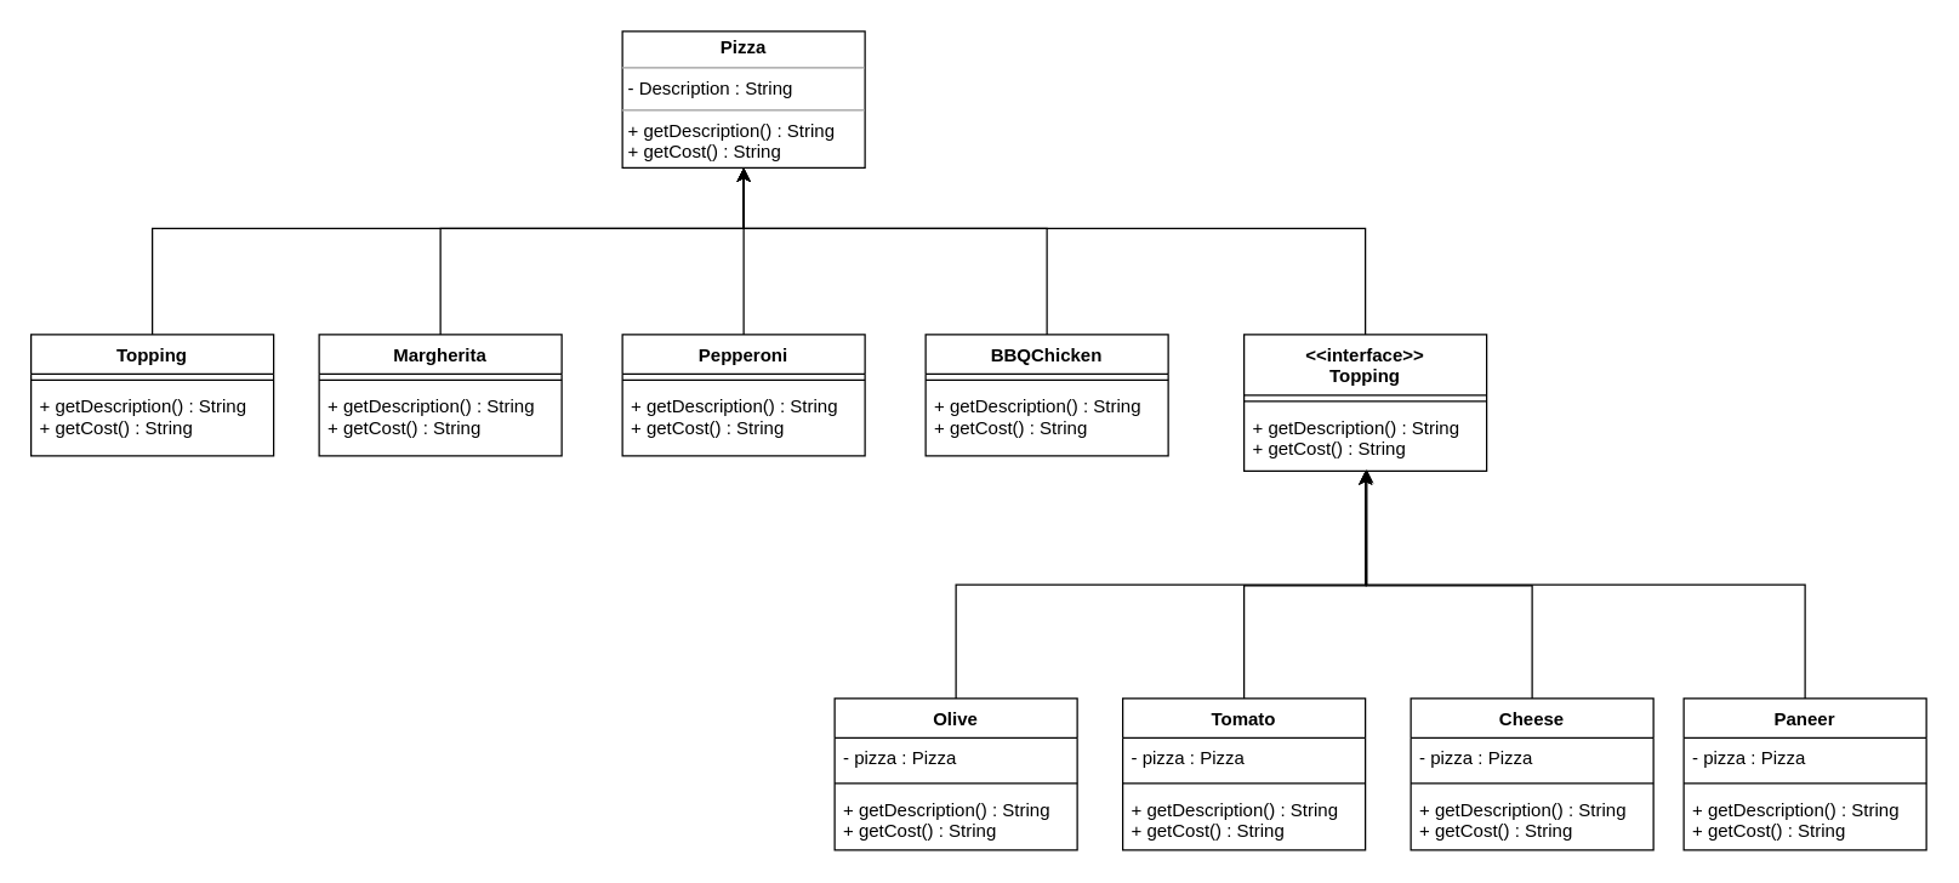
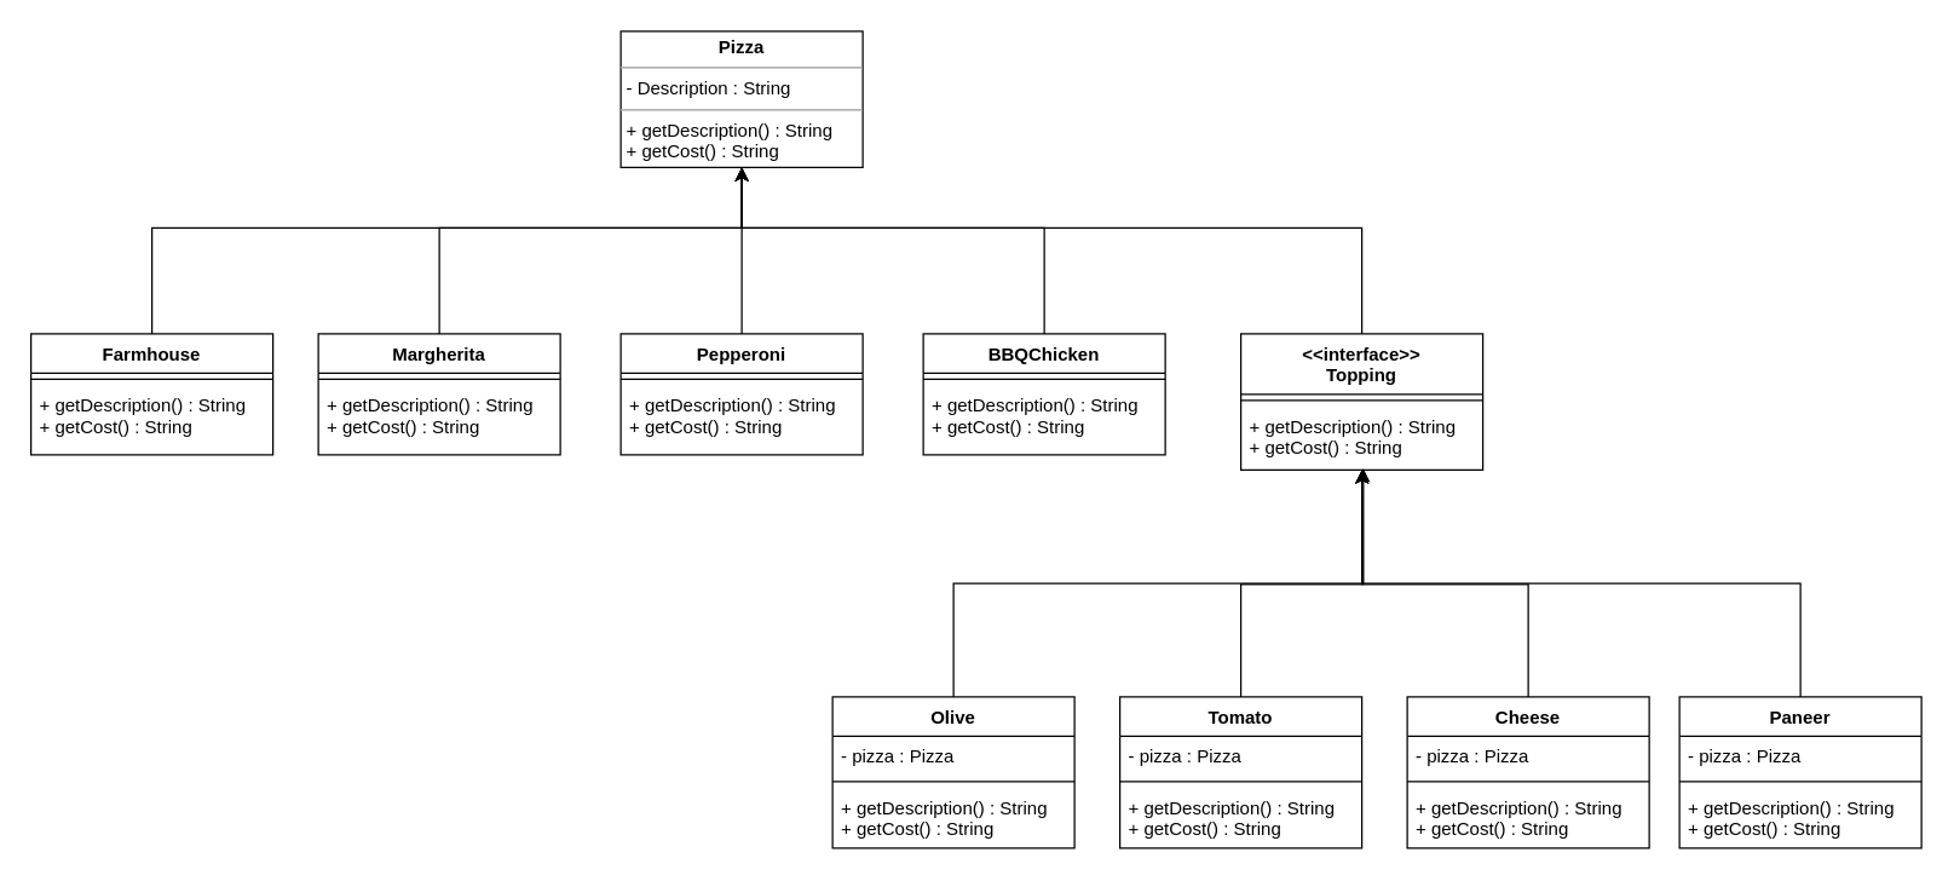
- <mxCell id="4" value="Topping" style="swimlane;fontStyle=1;align=center;verticalAlign=top;childLayout=stackLayout;horizontal=1;startSize=26;horizontalStack=0;resizeParent=1;resizeParentMax=0;resizeLast=0;collapsible=1;marginBottom=0;" vertex="1" parent="1"><mxGeometry x="20" y="220" width="160" height="80" as="geometry" /></mxCell>
+ <mxCell id="4" value="Farmhouse" style="swimlane;fontStyle=1;align=center;verticalAlign=top;childLayout=stackLayout;horizontal=1;startSize=26;horizontalStack=0;resizeParent=1;resizeParentMax=0;resizeLast=0;collapsible=1;marginBottom=0;" vertex="1" parent="1"><mxGeometry x="20" y="220" width="160" height="80" as="geometry" /></mxCell>
